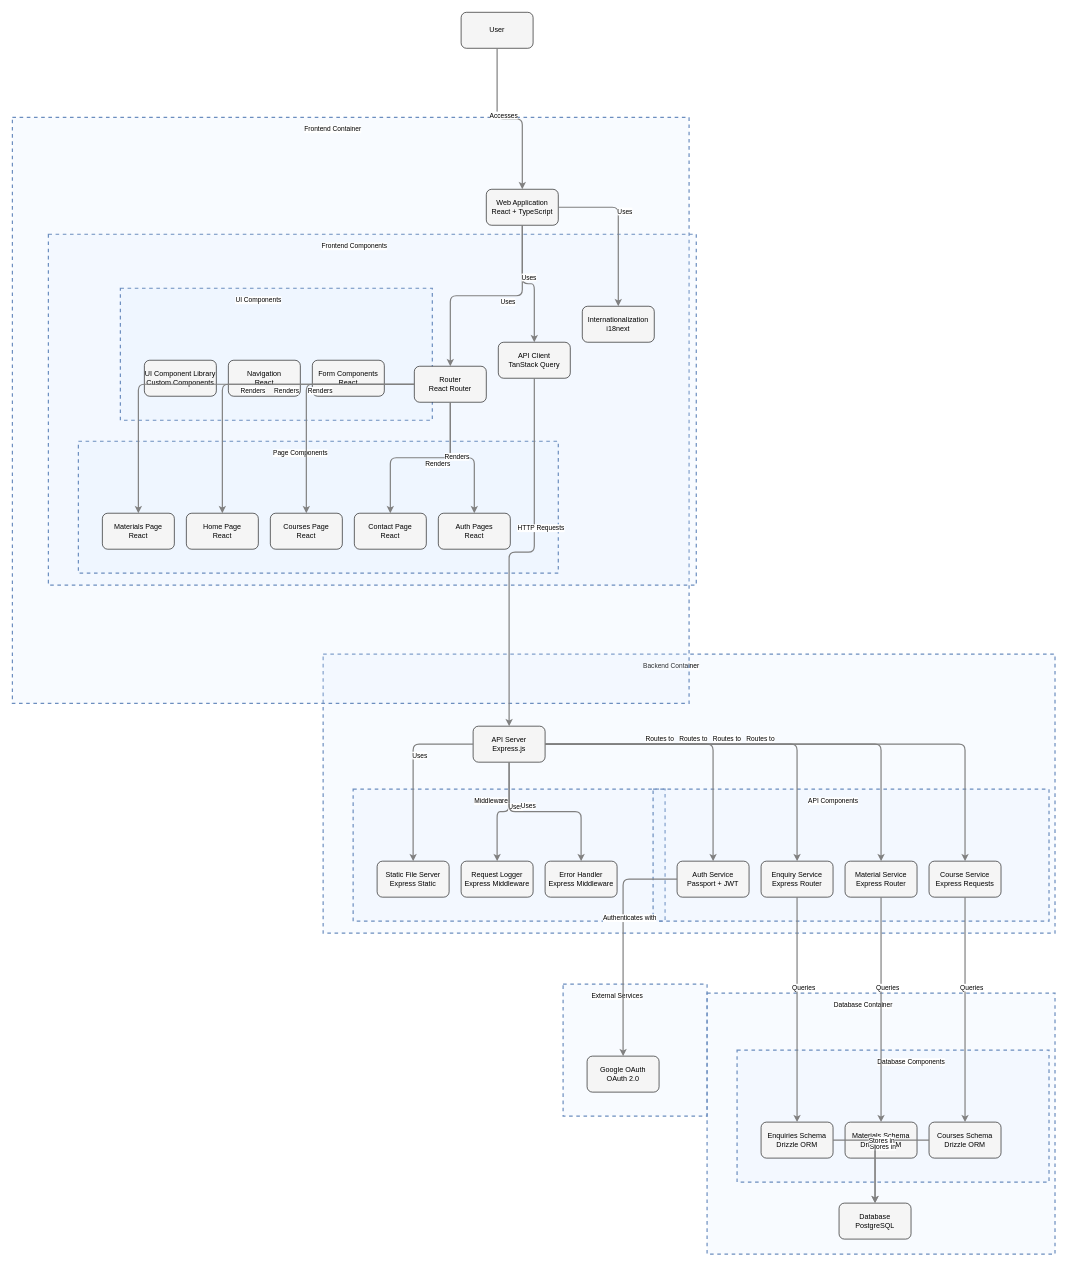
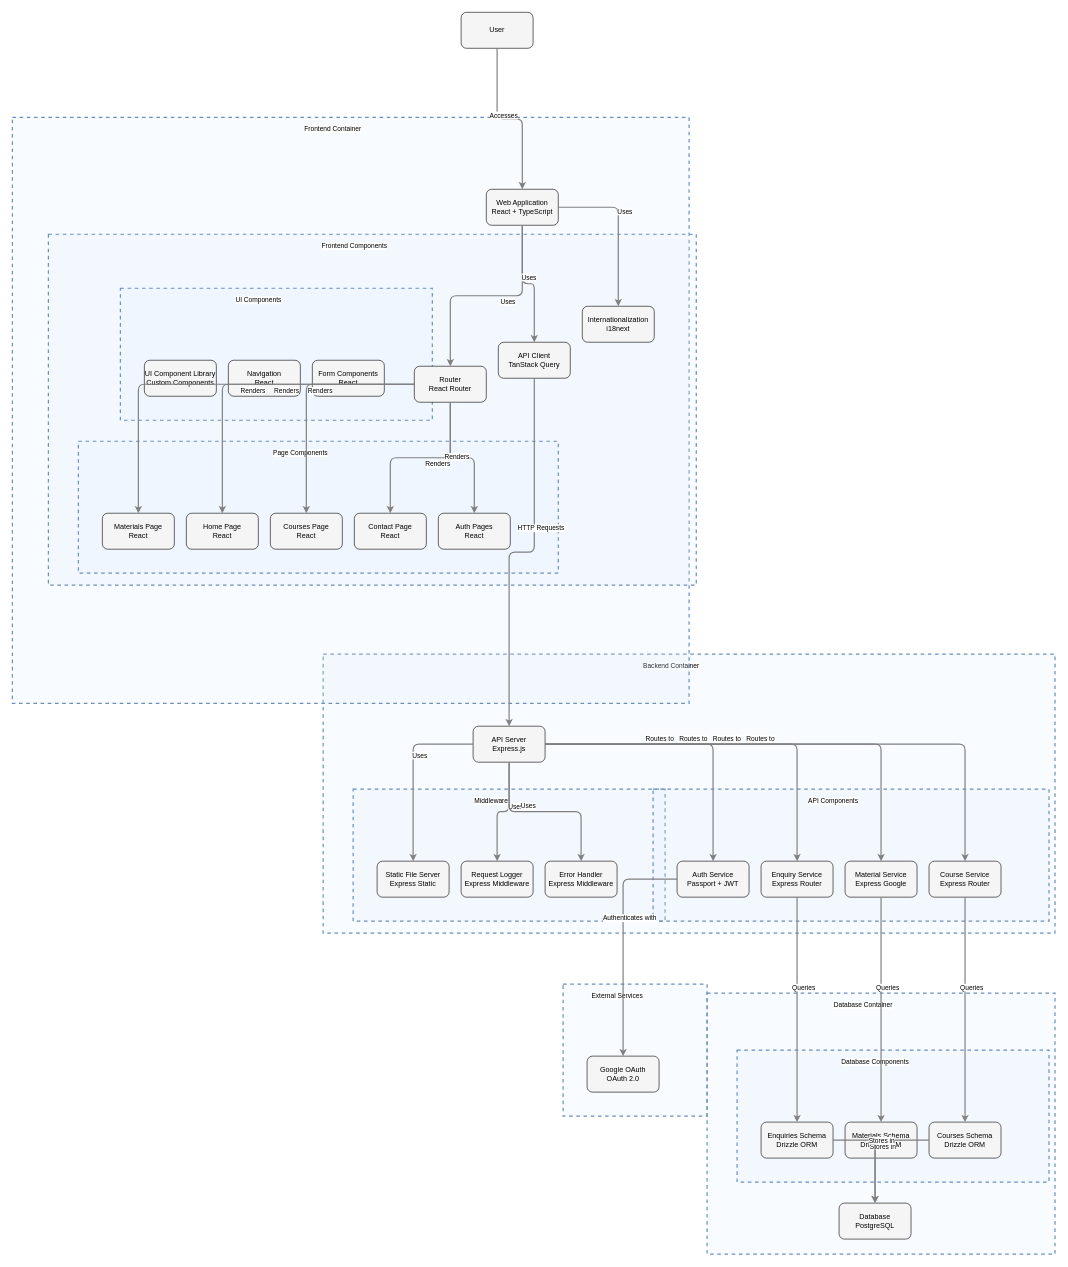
- <mxCell id="37" value="Material Service&lt;br&gt;Express Router" style="rounded=1;whiteSpace=wrap;html=1;fillColor=#f5f5f5" vertex="1" parent="10"><mxGeometry x="320" y="120" width="120" height="60" as="geometry" /></mxCell>
+ <mxCell id="37" value="Material Service&lt;br&gt;Express Google" style="rounded=1;whiteSpace=wrap;html=1;fillColor=#f5f5f5" vertex="1" parent="10"><mxGeometry x="320" y="120" width="120" height="60" as="geometry" /></mxCell>
- <mxCell id="36" value="Course Service&lt;br&gt;Express Requests" style="rounded=1;whiteSpace=wrap;html=1;fillColor=#f5f5f5" vertex="1" parent="10"><mxGeometry x="460" y="120" width="120" height="60" as="geometry" /></mxCell>
+ <mxCell id="36" value="Course Service&lt;br&gt;Express Router" style="rounded=1;whiteSpace=wrap;html=1;fillColor=#f5f5f5" vertex="1" parent="10"><mxGeometry x="460" y="120" width="120" height="60" as="geometry" /></mxCell>
- <mxCell id="7" value="Database Components" style="edgeLabel;html=1;align=center;verticalAlign=middle;resizable=0;labelBackgroundColor=white;spacing=5" vertex="1" parent="16"><mxGeometry x="118" y="103" width="444" height="24" as="geometry" /></mxCell>
+ <mxCell id="7" value="Database Components" style="edgeLabel;html=1;align=center;verticalAlign=middle;resizable=0;labelBackgroundColor=white;spacing=5" vertex="1" parent="16"><mxGeometry x="58" y="103" width="444" height="24" as="geometry" /></mxCell>
